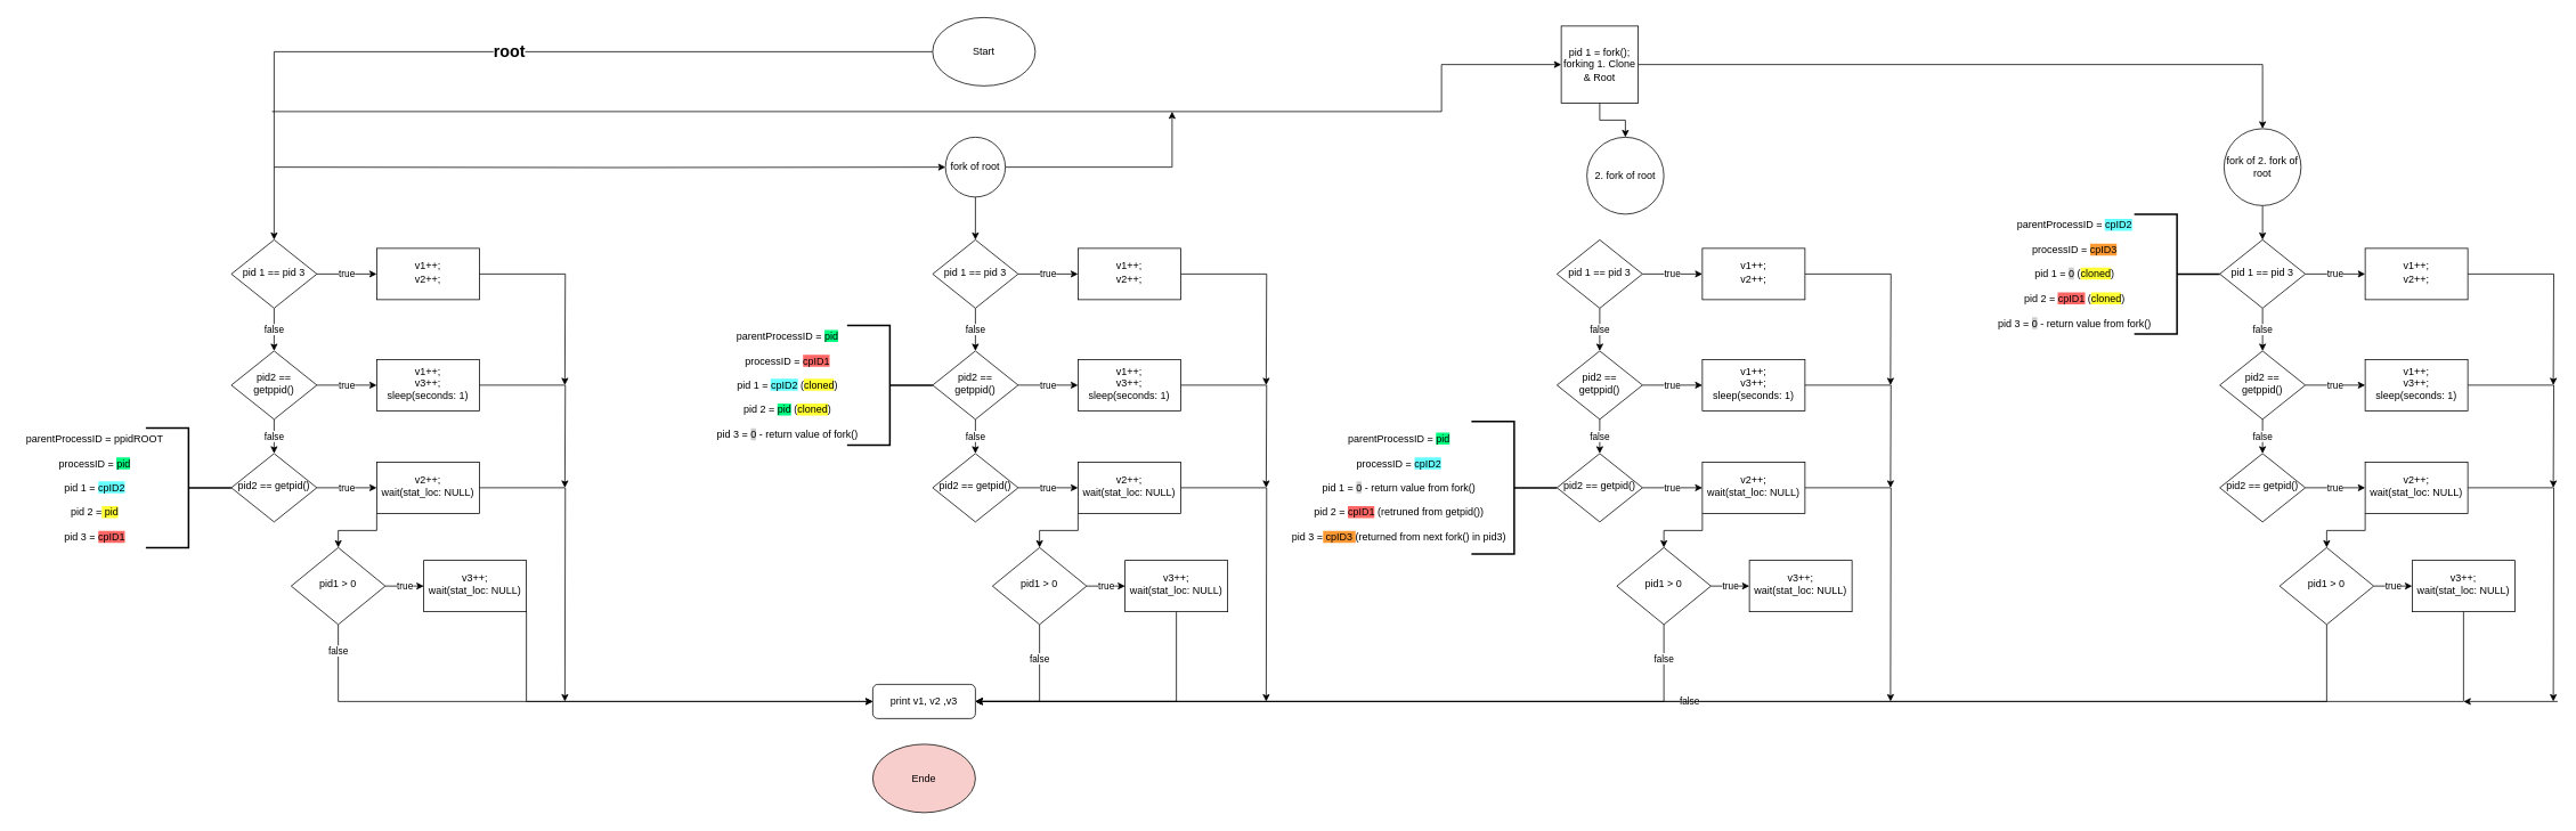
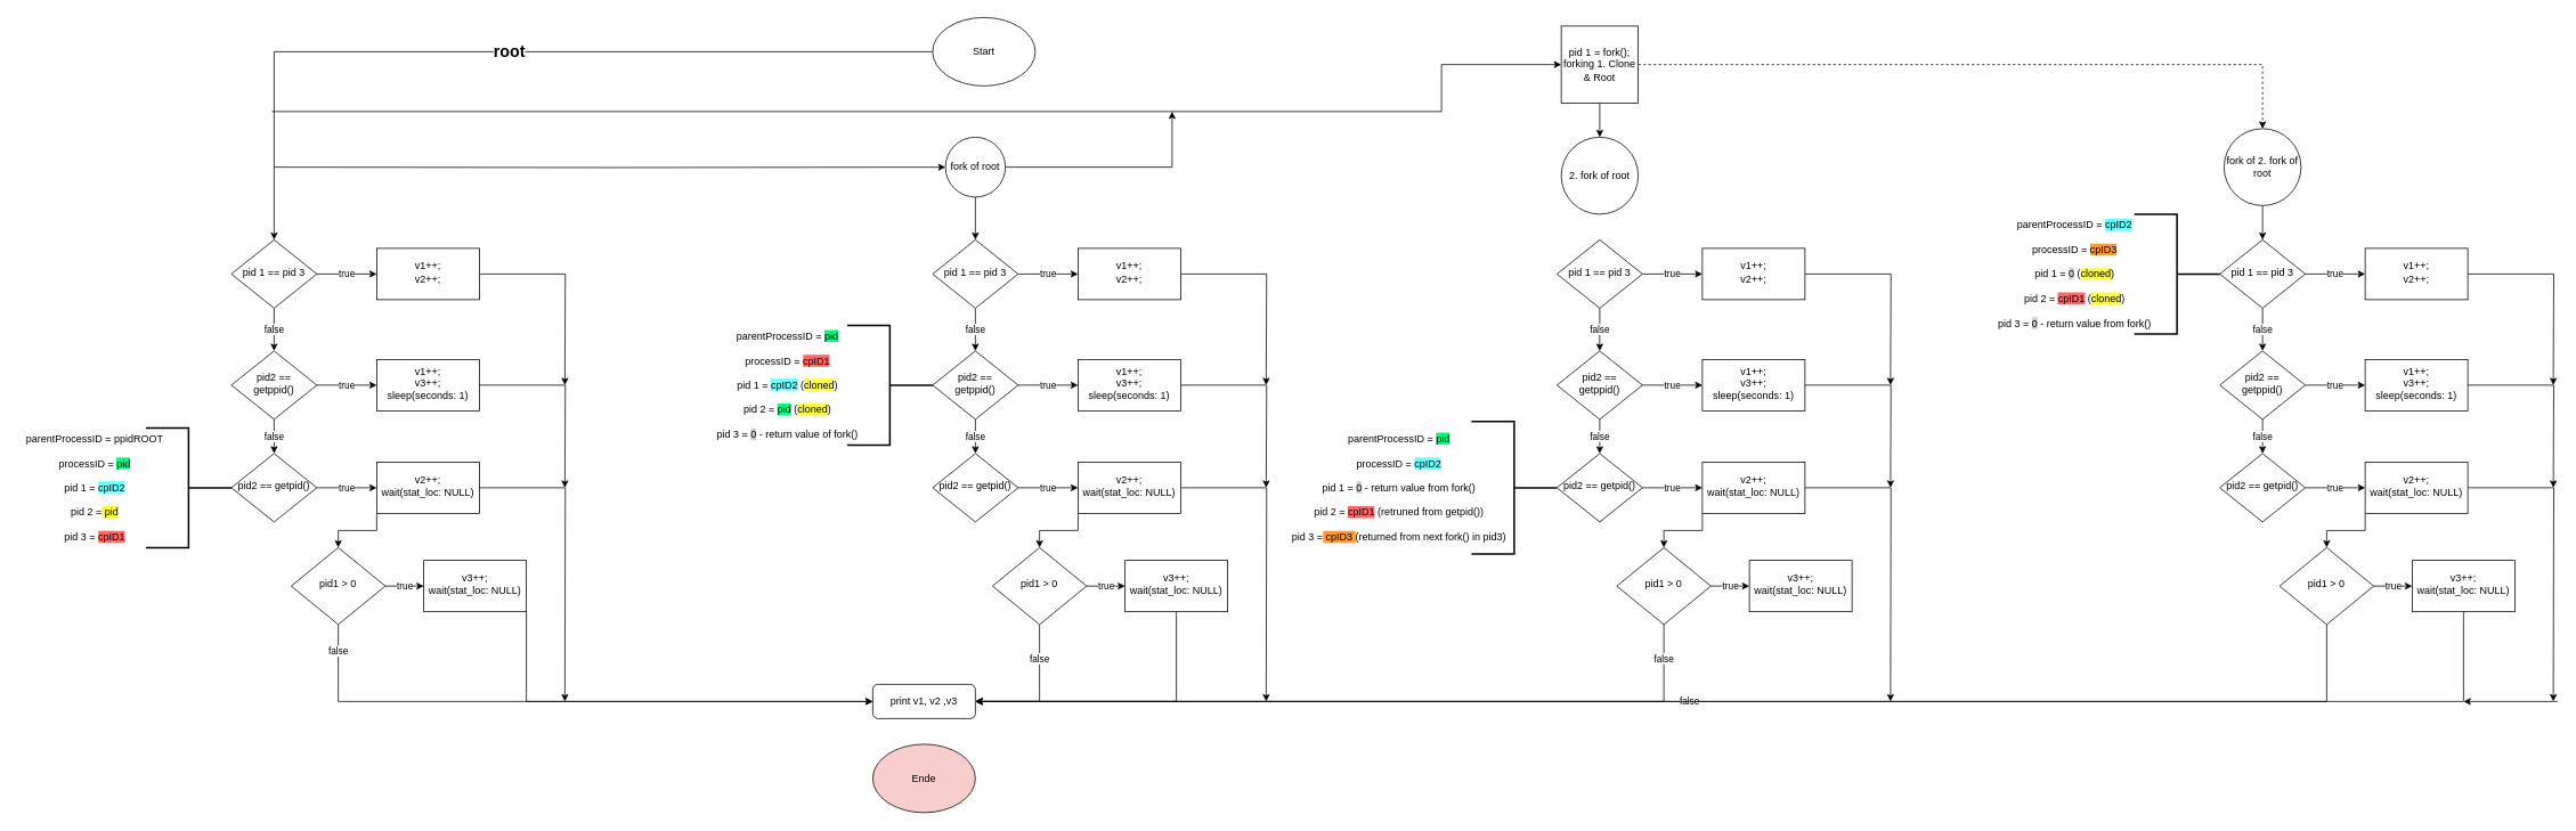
- <mxCell id="100" style="edgeStyle=orthogonalEdgeStyle;rounded=0;orthogonalLoop=1;jettySize=auto;html=1;exitX=1;exitY=0.5;exitDx=0;exitDy=0;entryX=0.5;entryY=0;entryDx=0;entryDy=0;" parent="1" source="101" target="104" edge="1"><mxGeometry relative="1" as="geometry" /></mxCell>
+ <mxCell id="100" style="edgeStyle=orthogonalEdgeStyle;rounded=0;orthogonalLoop=1;jettySize=auto;html=1;exitX=1;exitY=0.5;exitDx=0;exitDy=0;entryX=0.5;entryY=0;entryDx=0;entryDy=0;dashed=1;" parent="1" source="101" target="104" edge="1"><mxGeometry relative="1" as="geometry" /></mxCell>
- <mxCell id="102" value="2. fork of root" style="ellipse;whiteSpace=wrap;html=1;aspect=fixed;" parent="1" vertex="1"><mxGeometry x="1855" y="160" width="90" height="90" as="geometry" /></mxCell>
+ <mxCell id="102" value="2. fork of root" style="ellipse;whiteSpace=wrap;html=1;aspect=fixed;" parent="1" vertex="1"><mxGeometry x="1825" y="160" width="90" height="90" as="geometry" /></mxCell>
